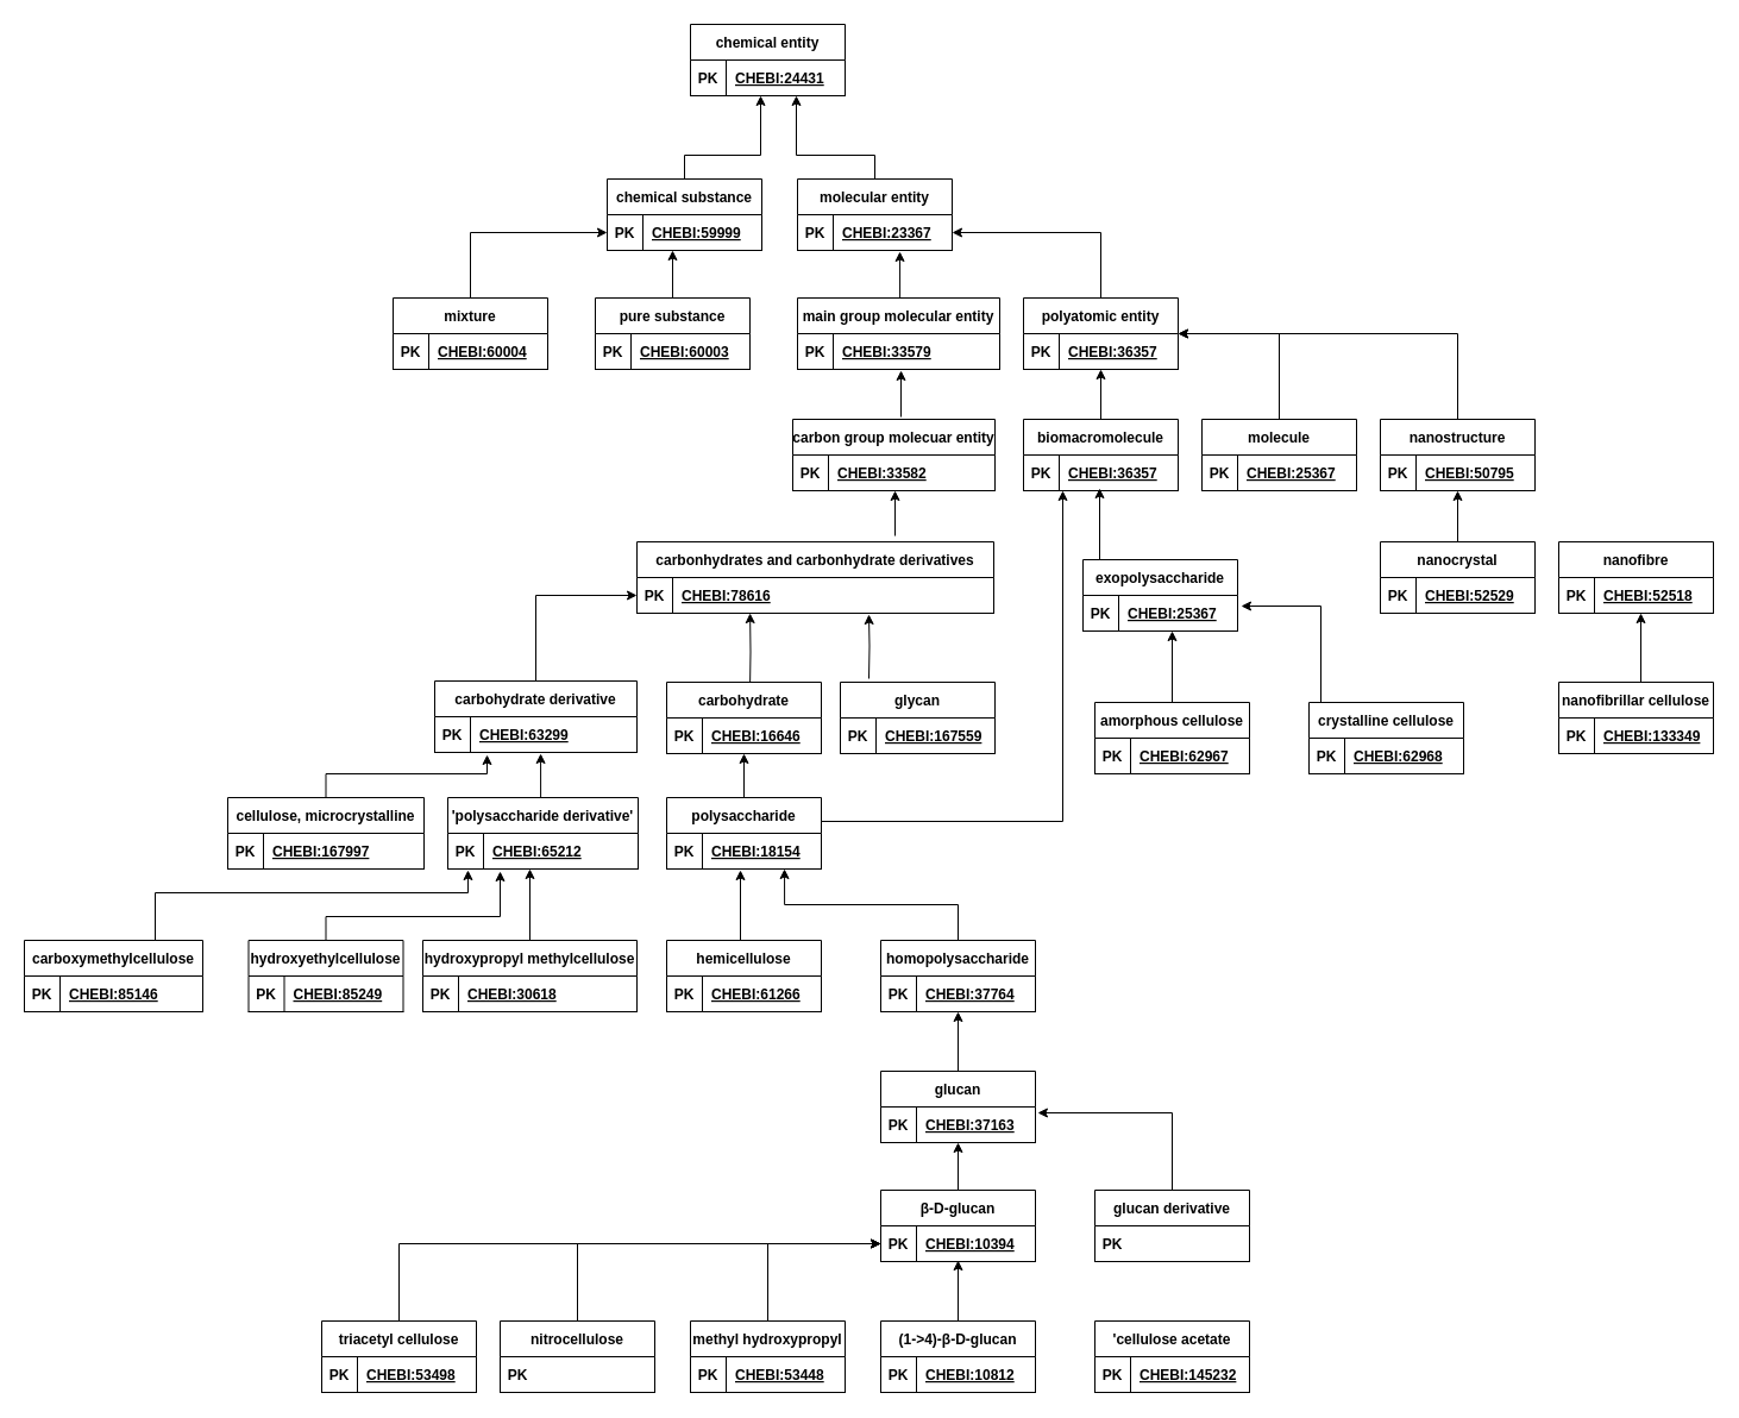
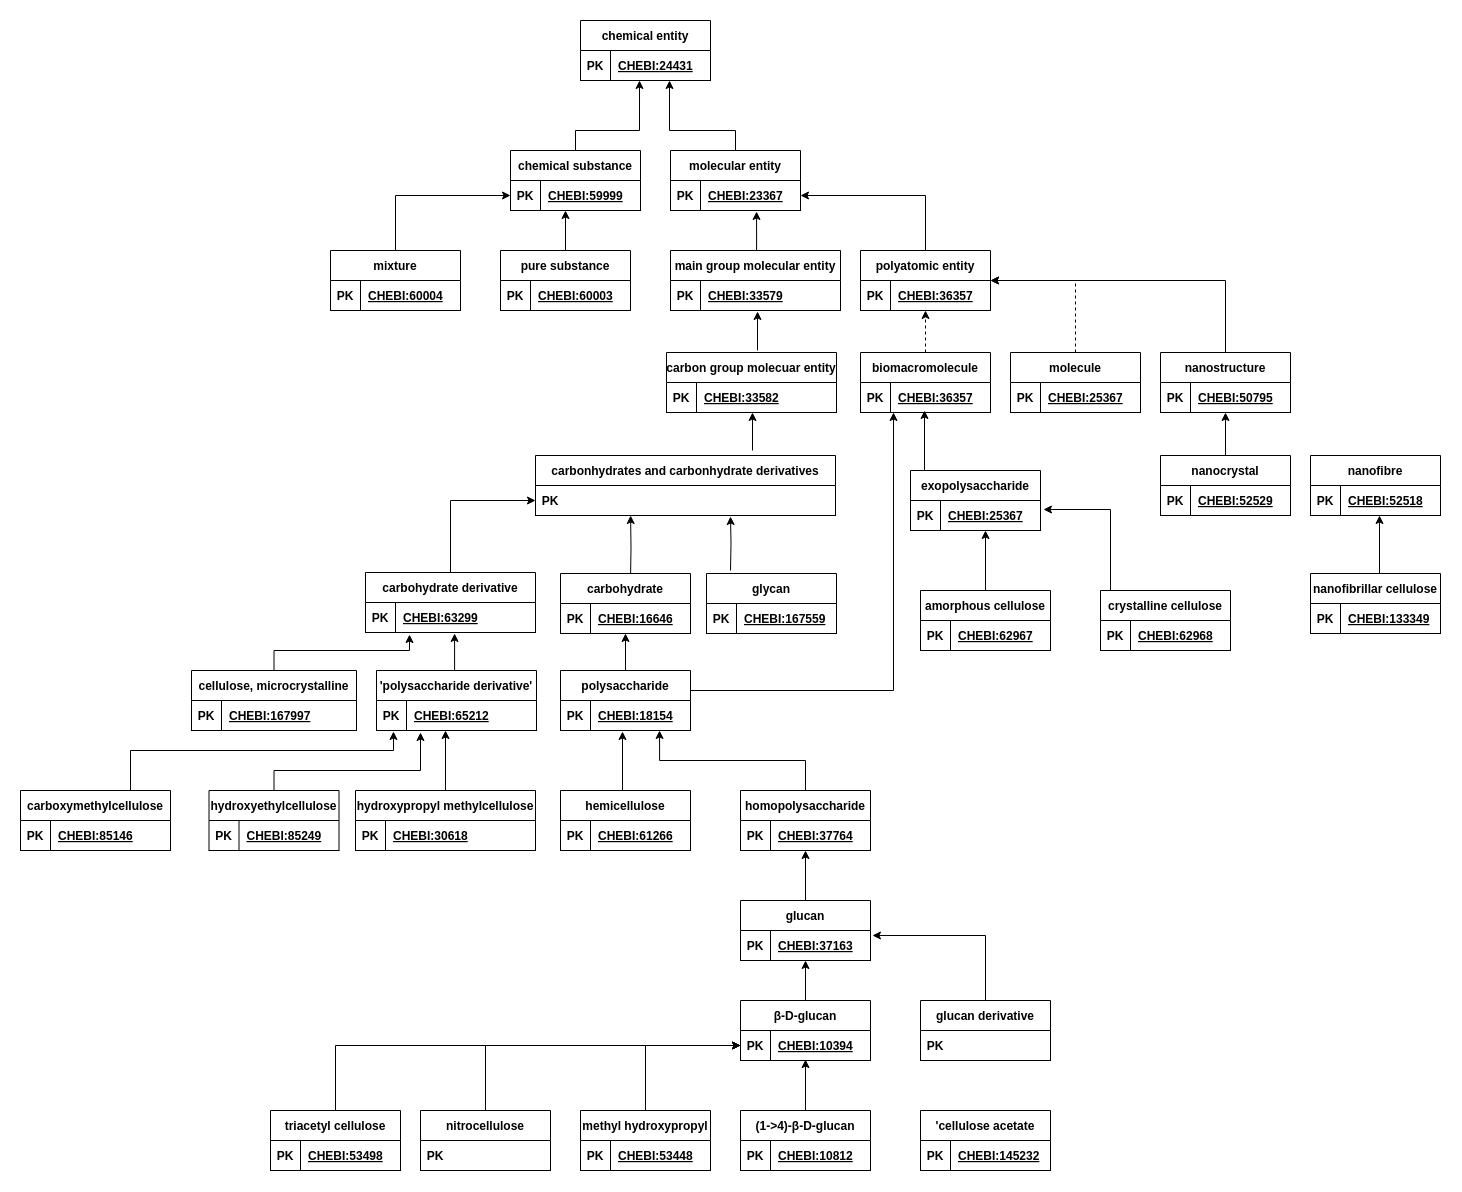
- <mxCell id="144" style="edgeStyle=orthogonalEdgeStyle;rounded=0;orthogonalLoop=1;jettySize=auto;html=1;entryX=1;entryY=0.5;entryDx=0;entryDy=0;exitX=0.5;exitY=0;exitDx=0;exitDy=0;" parent="1" source="145" target="32" edge="1"><mxGeometry relative="1" as="geometry" /></mxCell>
+ <mxCell id="144" style="edgeStyle=orthogonalEdgeStyle;rounded=0;orthogonalLoop=1;jettySize=auto;html=1;entryX=1;entryY=0.5;entryDx=0;entryDy=0;exitX=0.5;exitY=0;exitDx=0;exitDy=0;dashed=1;" parent="1" source="145" target="32" edge="1"><mxGeometry relative="1" as="geometry" /></mxCell>
- <mxCell id="139" style="edgeStyle=orthogonalEdgeStyle;rounded=0;orthogonalLoop=1;jettySize=auto;html=1;" parent="1" source="140" target="32" edge="1"><mxGeometry relative="1" as="geometry" /></mxCell>
+ <mxCell id="139" style="edgeStyle=orthogonalEdgeStyle;rounded=0;orthogonalLoop=1;jettySize=auto;html=1;dashed=1;" parent="1" source="140" target="32" edge="1"><mxGeometry relative="1" as="geometry" /></mxCell>
- <mxCell id="45" value="CHEBI:78616" style="shape=partialRectangle;overflow=hidden;connectable=0;fillColor=none;top=0;left=0;bottom=0;right=0;align=left;spacingLeft=6;fontStyle=5;" parent="43" vertex="1"><mxGeometry x="30" width="270" height="30" as="geometry"><mxRectangle width="270" height="30" as="alternateBounds" /></mxGeometry></mxCell>
